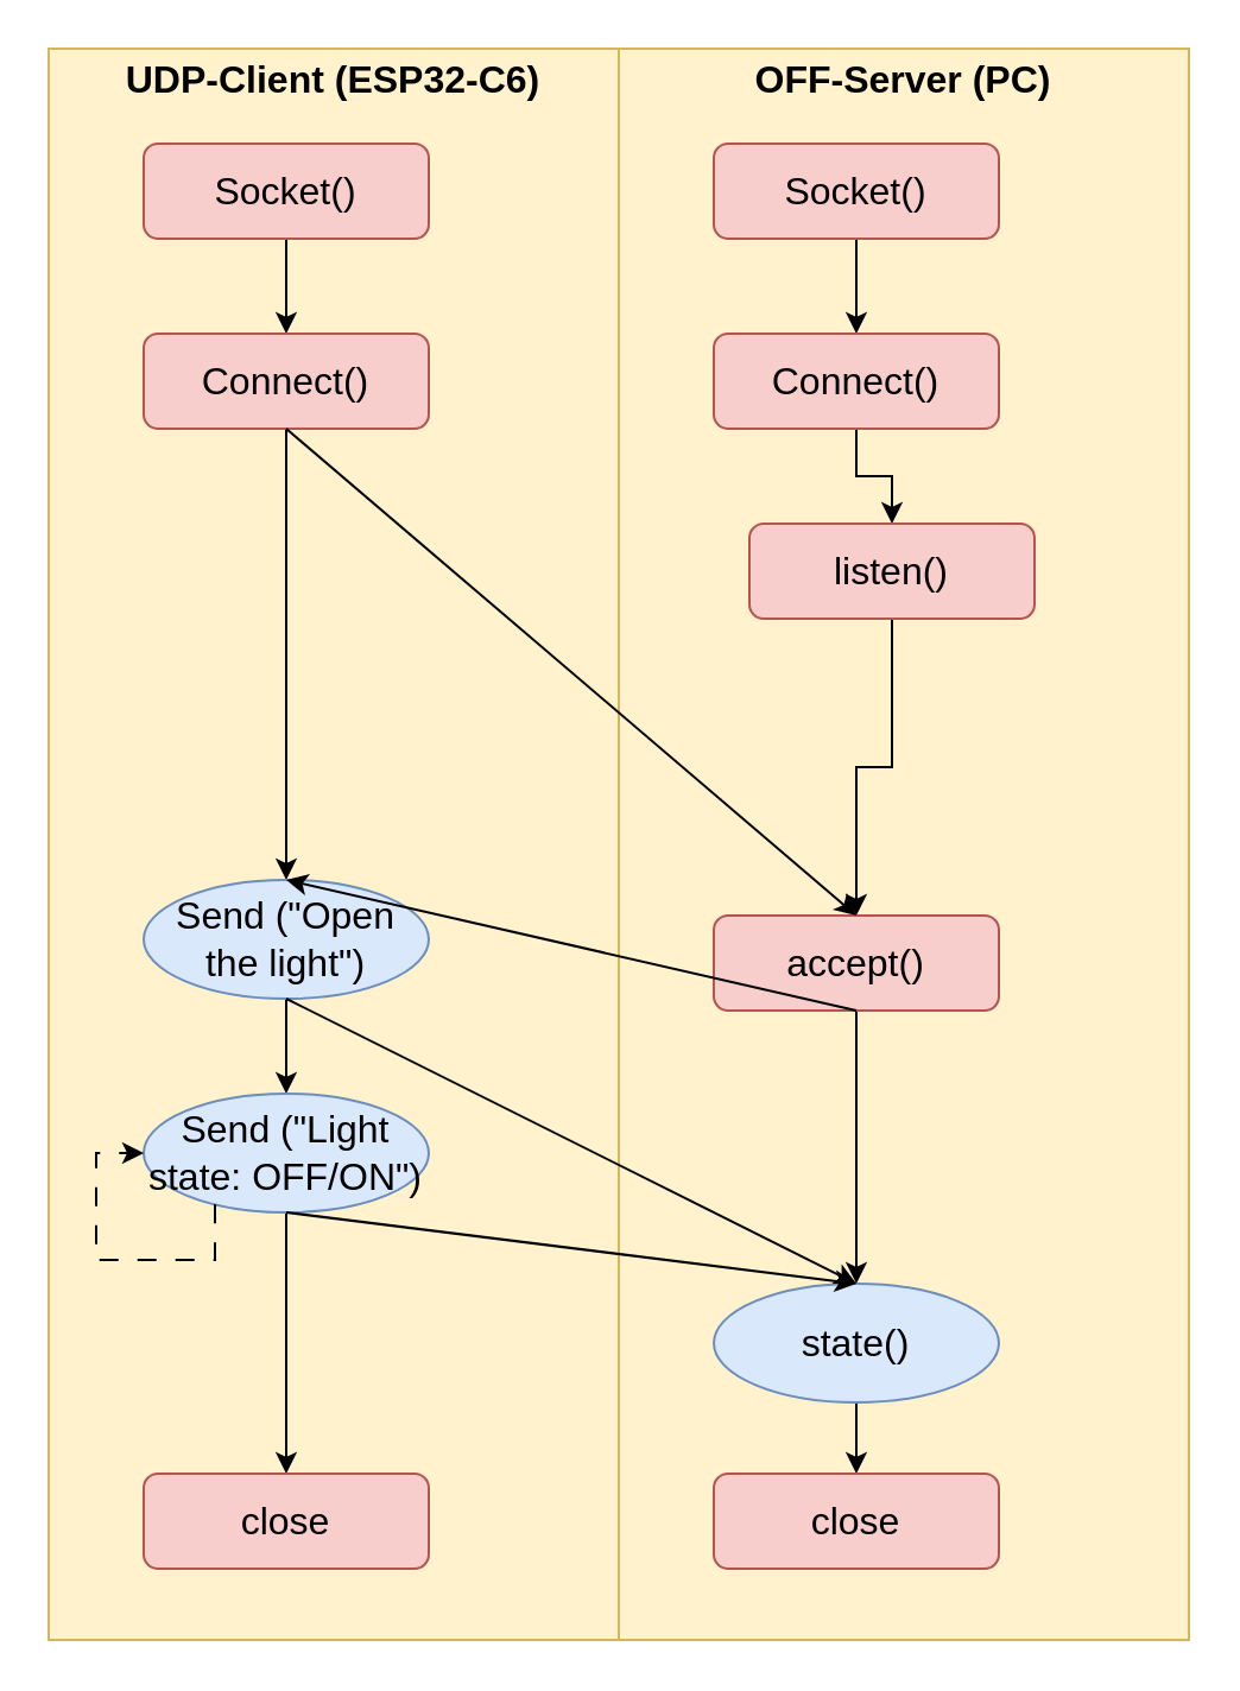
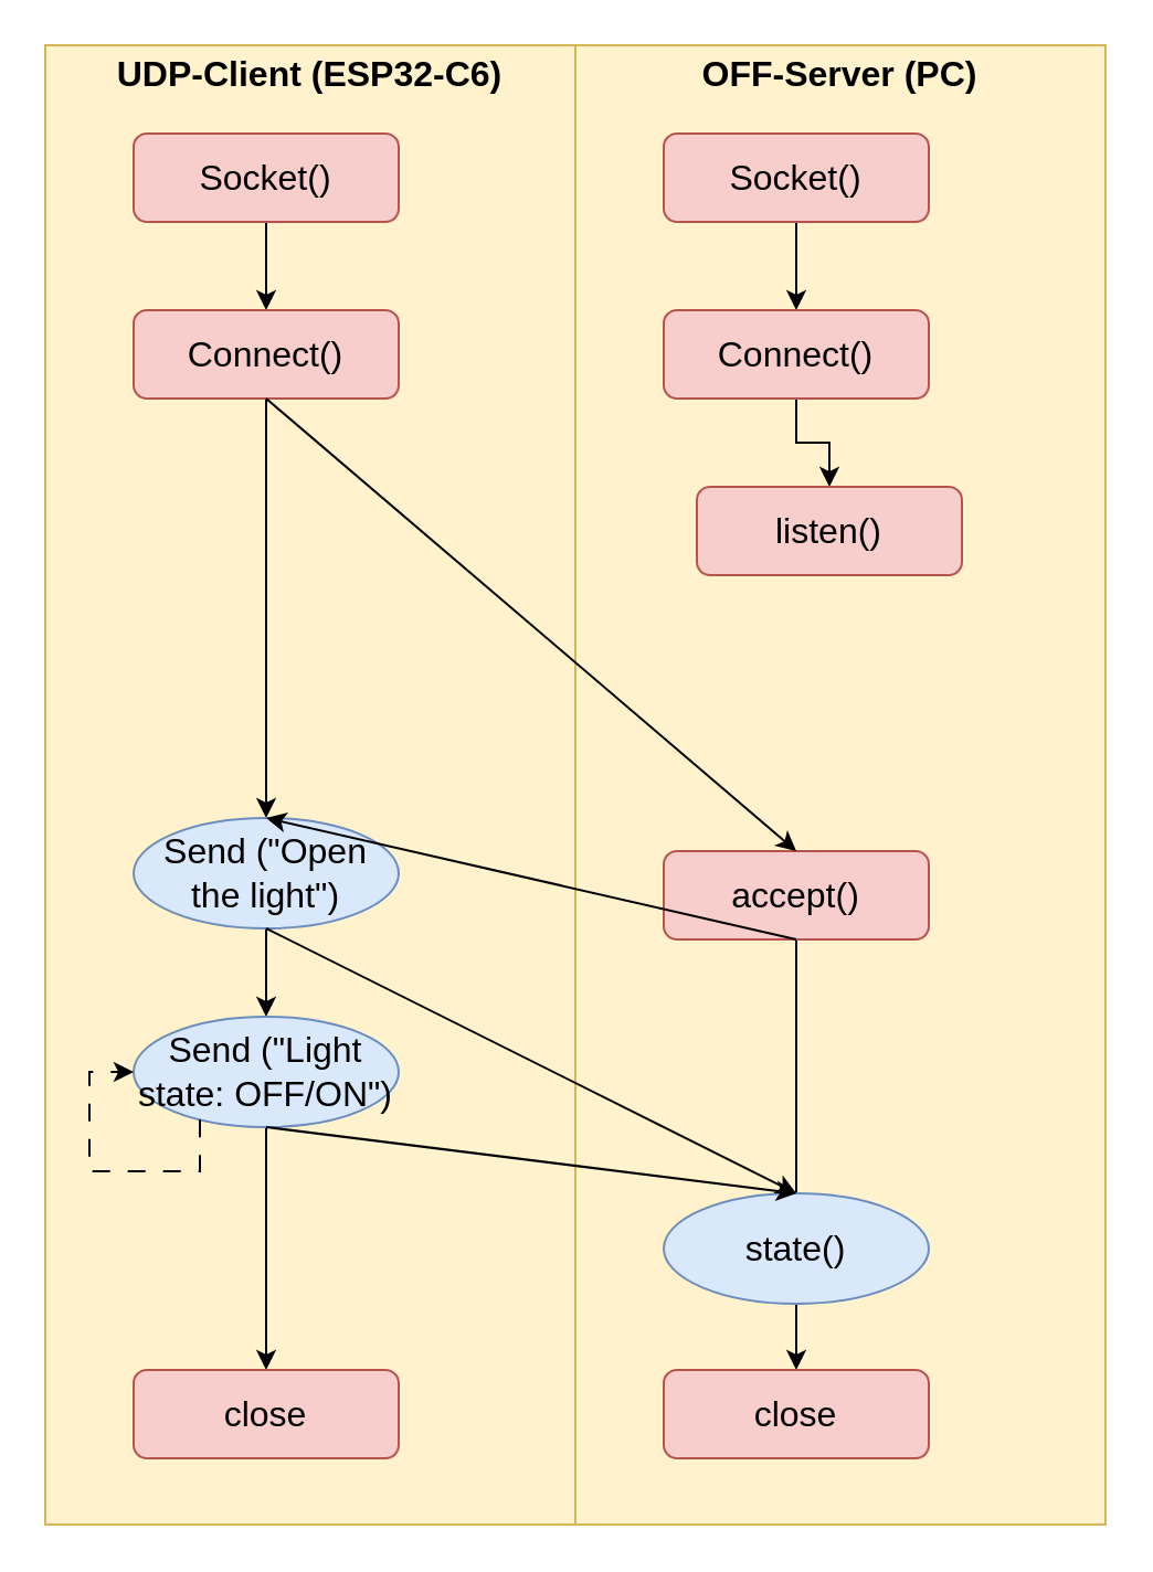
- <mxCell id="14" value="" style="edgeStyle=orthogonalEdgeStyle;rounded=0;orthogonalLoop=1;jettySize=auto;html=1;fontSize=16;" edge="1" parent="1" source="15" target="17"><mxGeometry relative="1" as="geometry" /></mxCell>
- <mxCell id="16" style="edgeStyle=orthogonalEdgeStyle;rounded=0;orthogonalLoop=1;jettySize=auto;html=1;entryX=0.5;entryY=0;entryDx=0;entryDy=0;fontSize=16;" edge="1" parent="1" source="17" target="23"><mxGeometry relative="1" as="geometry" /></mxCell>
+ <mxCell id="16" style="edgeStyle=orthogonalEdgeStyle;rounded=0;orthogonalLoop=1;jettySize=auto;html=1;entryX=0.5;entryY=0;entryDx=0;entryDy=0;fontSize=16;endArrow=none;" edge="1" parent="1" source="17" target="23"><mxGeometry relative="1" as="geometry" /></mxCell>
